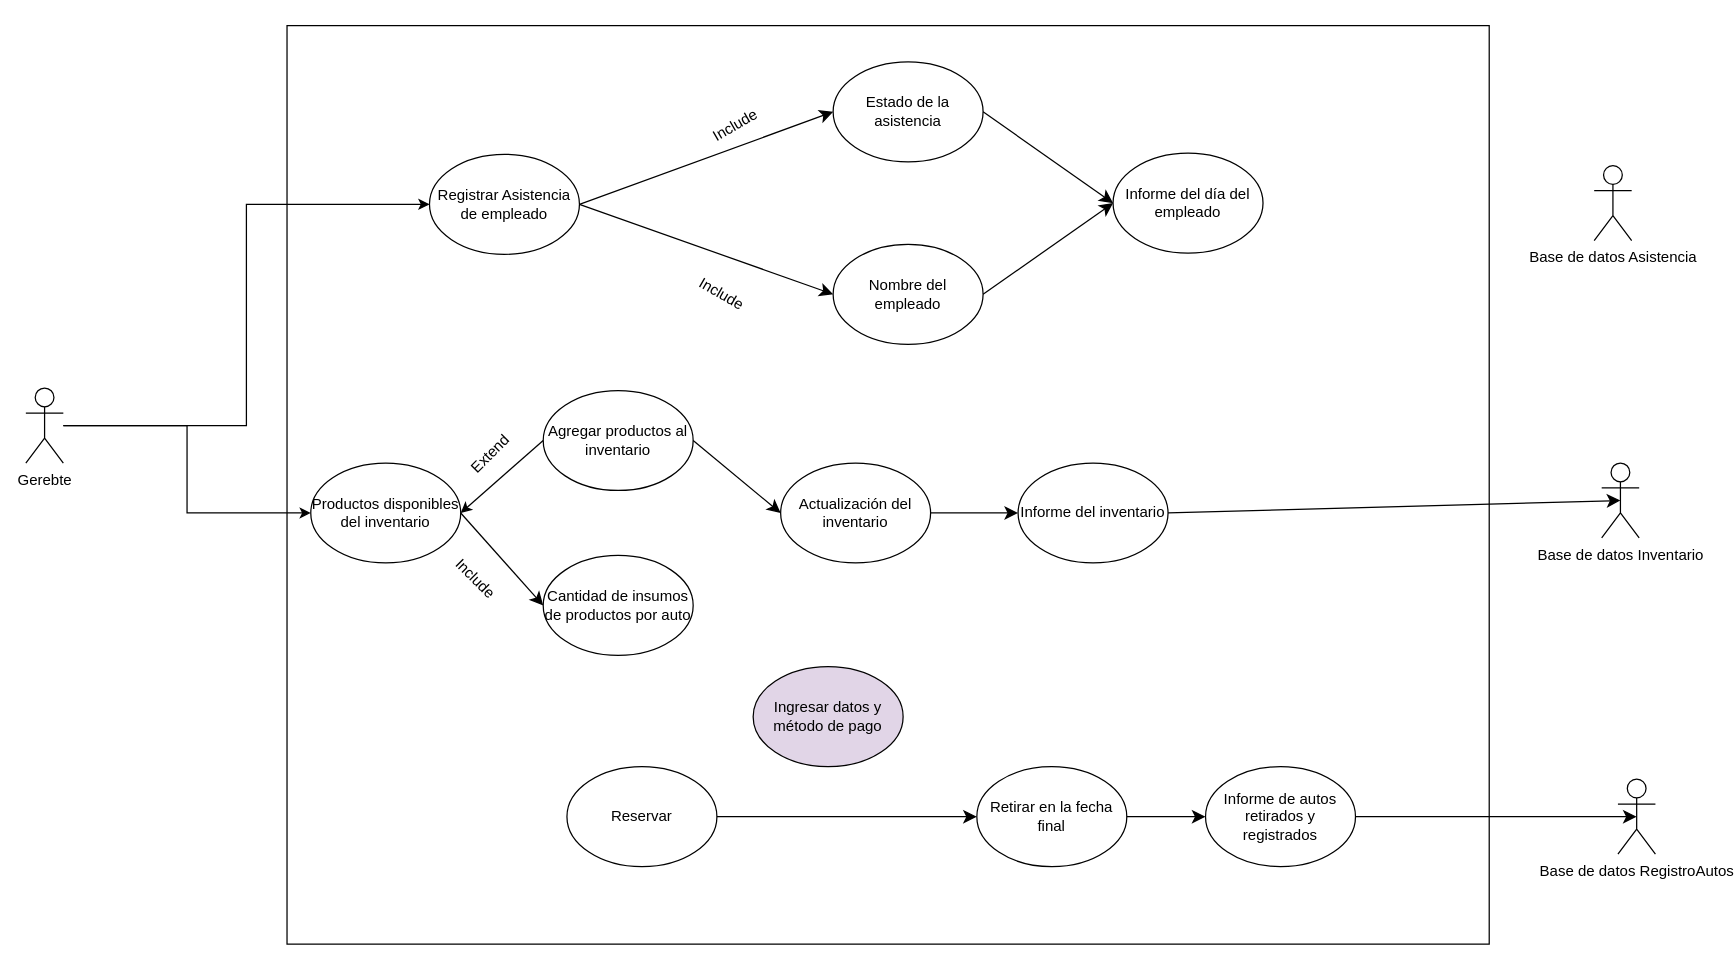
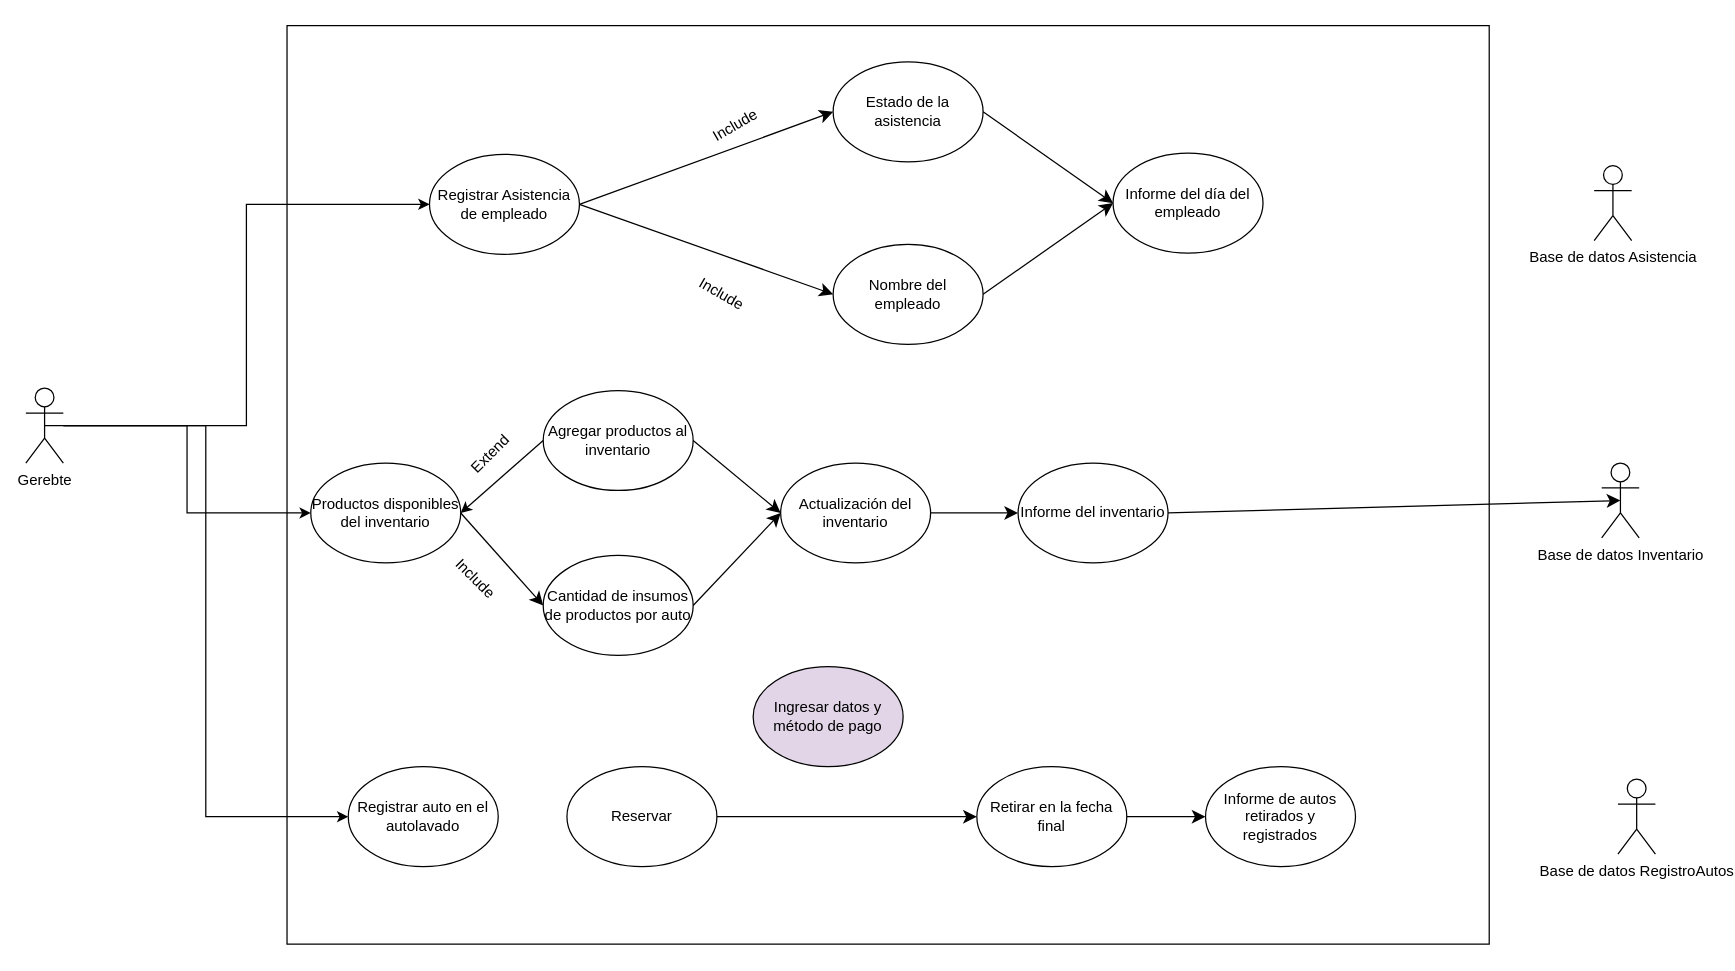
+ <mxCell id="22" value="" style="endArrow=classic;html=1;rounded=0;fontSize=12;startSize=8;endSize=8;curved=1;exitX=1;exitY=0.5;exitDx=0;exitDy=0;entryX=0;entryY=0.5;entryDx=0;entryDy=0;" parent="1" source="19" target="14" edge="1"><mxGeometry width="50" height="50" relative="1" as="geometry"><mxPoint x="582" y="492" as="sourcePoint" /><mxPoint x="632" y="442" as="targetPoint" /></mxGeometry></mxCell>
+ <mxCell id="4" style="edgeStyle=orthogonalEdgeStyle;rounded=0;orthogonalLoop=1;jettySize=auto;html=1;exitX=0.5;exitY=0.5;exitDx=0;exitDy=0;exitPerimeter=0;entryX=0;entryY=0.5;entryDx=0;entryDy=0;" edge="1" parent="1" source="7" target="10"><mxGeometry relative="1" as="geometry" /></mxCell>
+ <mxCell id="10" value="Registrar auto en el autolavado" style="ellipse;whiteSpace=wrap;html=1;" parent="1" vertex="1"><mxGeometry x="278" y="613" width="120" height="80" as="geometry" /></mxCell>
- <mxCell id="37" value="" style="endArrow=classic;html=1;rounded=0;fontSize=12;startSize=8;endSize=8;curved=1;exitX=1;exitY=0.5;exitDx=0;exitDy=0;entryX=0.5;entryY=0.5;entryDx=0;entryDy=0;entryPerimeter=0;" parent="1" source="18" target="41" edge="1"><mxGeometry width="50" height="50" relative="1" as="geometry"><mxPoint x="1085" y="631" as="sourcePoint" /><mxPoint x="1135" y="581" as="targetPoint" /></mxGeometry></mxCell>
